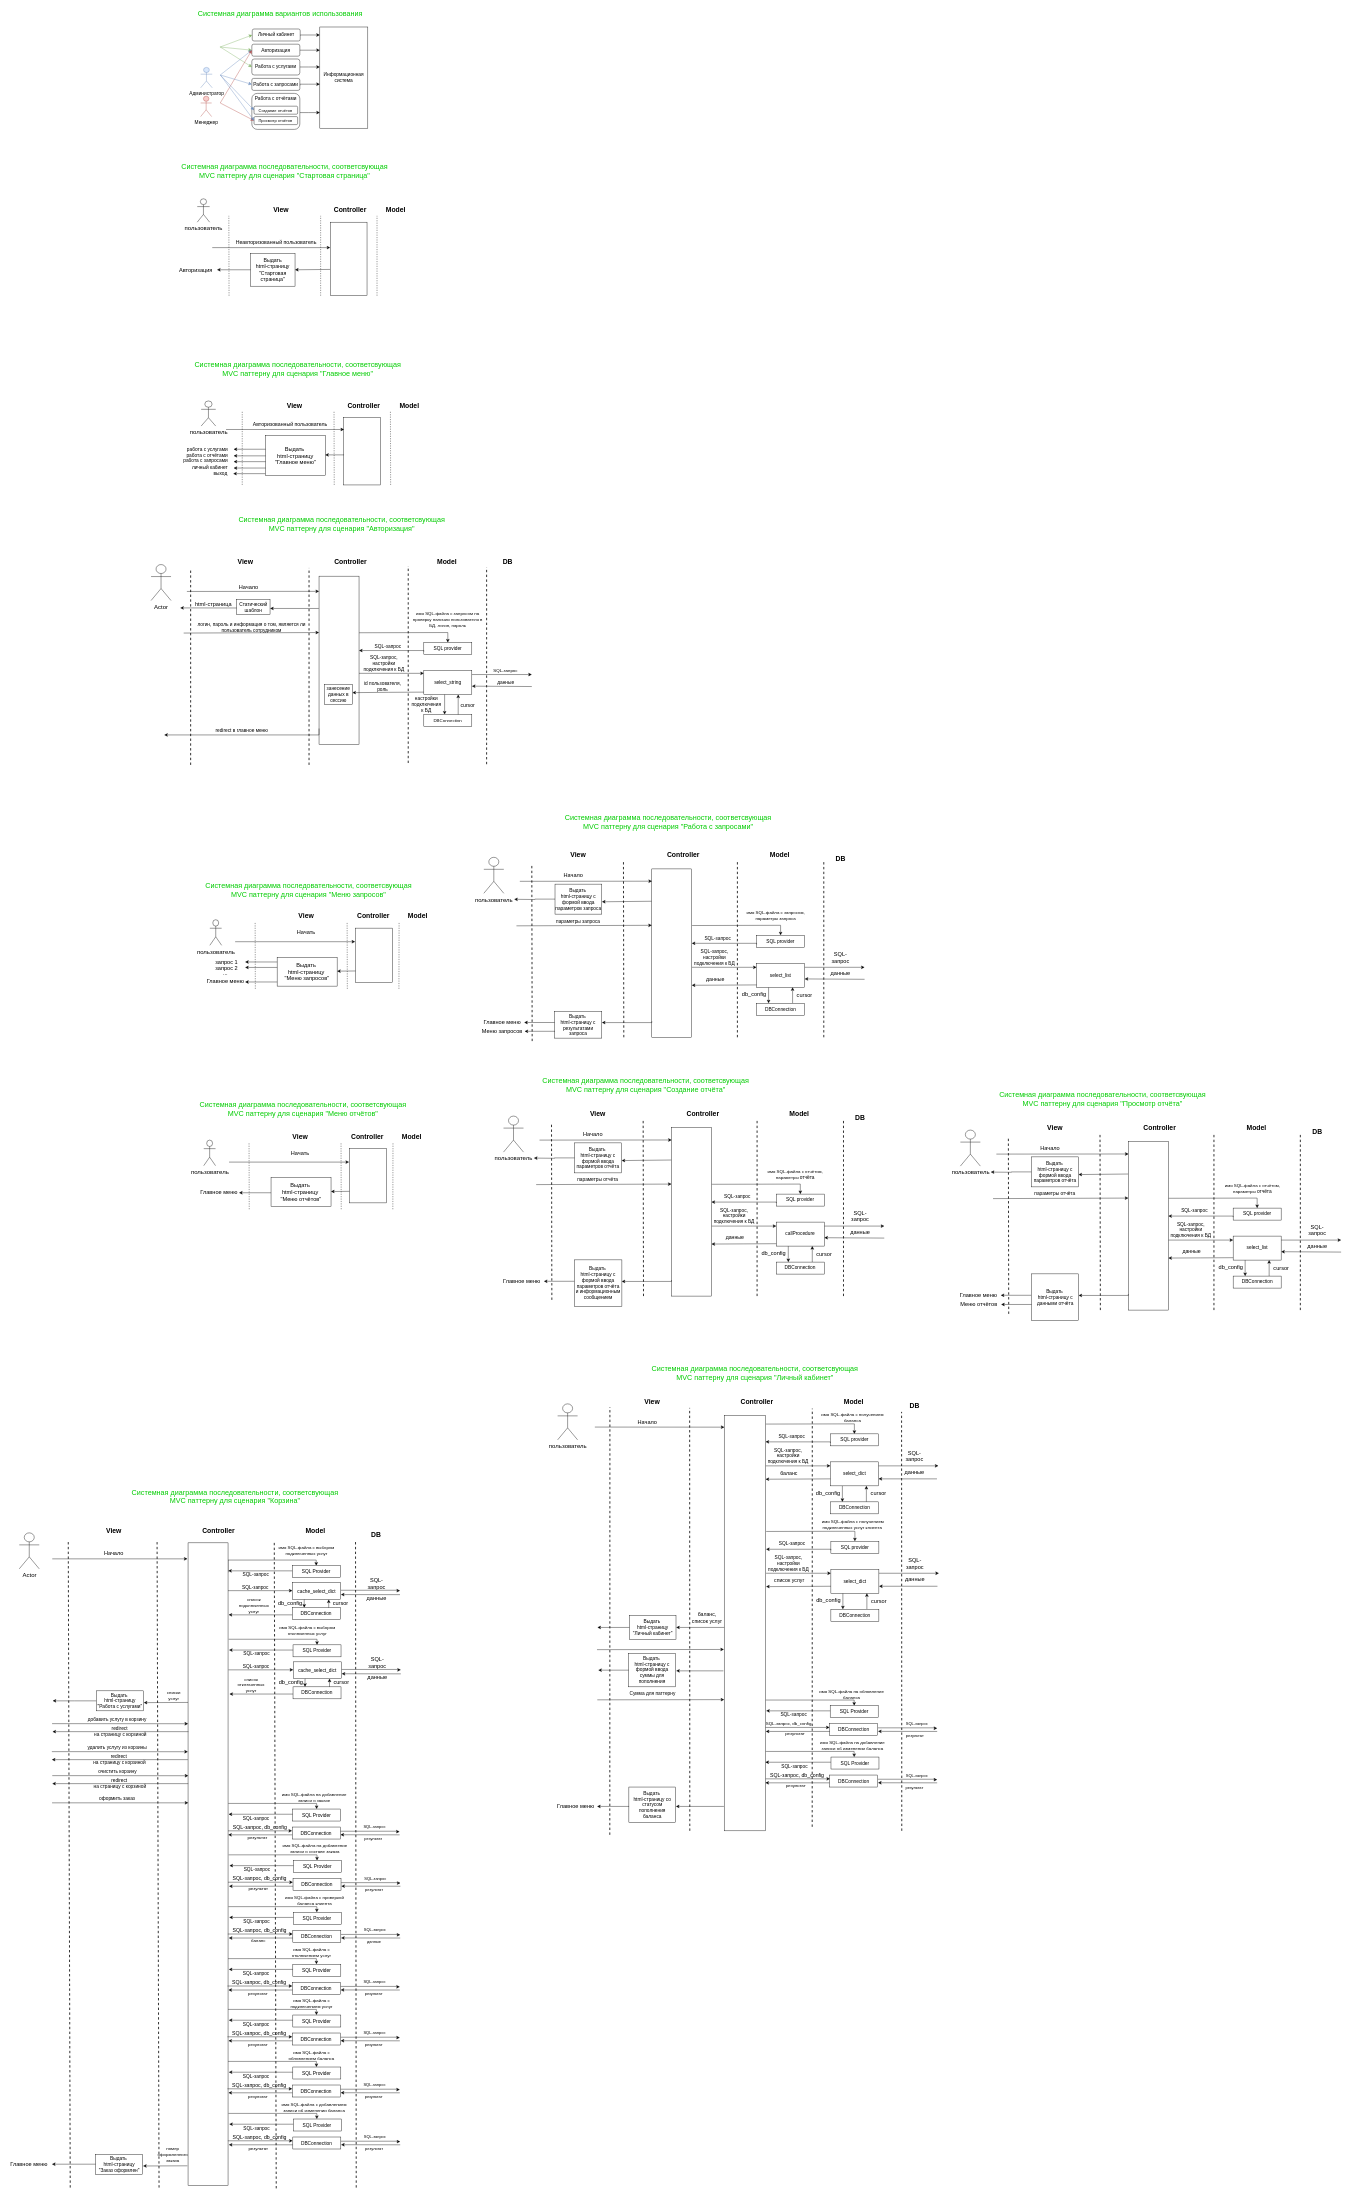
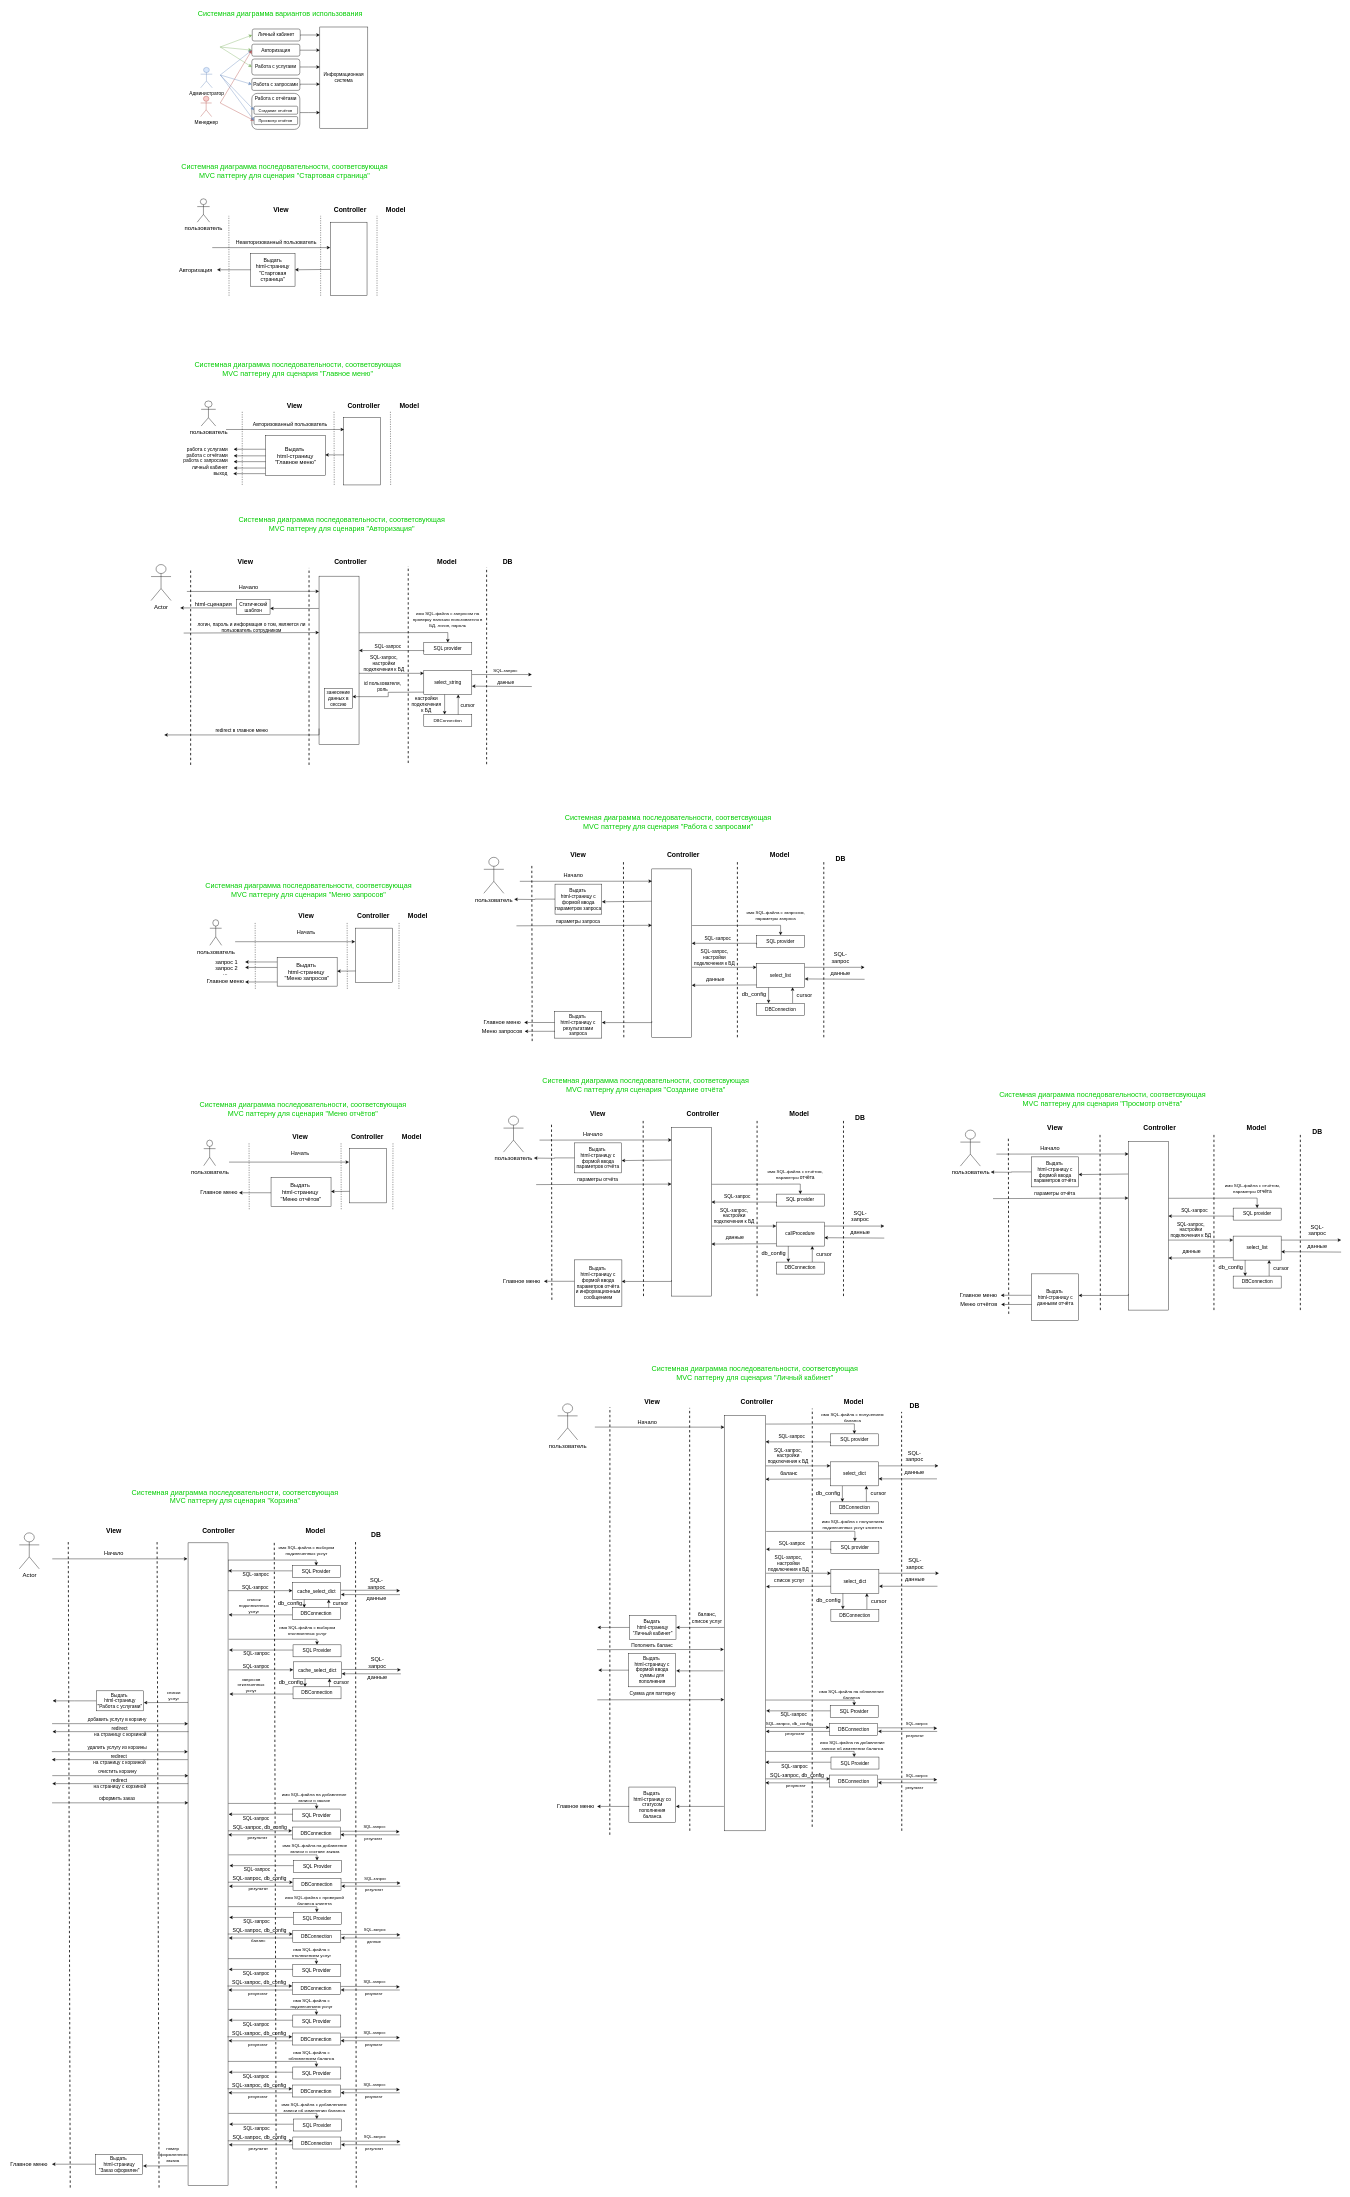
- <mxCell id="122" value="&lt;span style=&quot;font-size: 14px;&quot;&gt;html-страница&lt;/span&gt;" style="text;html=1;align=center;verticalAlign=middle;whiteSpace=wrap;rounded=0;" vertex="1" parent="1"><mxGeometry x="475" y="1496" width="116" height="25" as="geometry" /></mxCell>
+ <mxCell id="122" value="&lt;span style=&quot;font-size: 14px;&quot;&gt;html-сценария&lt;/span&gt;" style="text;html=1;align=center;verticalAlign=middle;whiteSpace=wrap;rounded=0;" vertex="1" parent="1"><mxGeometry x="475" y="1496" width="116" height="25" as="geometry" /></mxCell>
- <mxCell id="51" value="занесение данных в сессию" style="rounded=0;whiteSpace=wrap;html=1;" parent="1" vertex="1"><mxGeometry x="810" y="1711" width="71" height="50" as="geometry" /></mxCell>
+ <mxCell id="51" value="занесение данных в сессию" style="rounded=0;whiteSpace=wrap;html=1;" parent="1" vertex="1"><mxGeometry x="810" y="1721" width="71" height="50" as="geometry" /></mxCell>
+ <mxCell id="467" value="Пополнить баланс" style="text;html=1;align=center;verticalAlign=middle;whiteSpace=wrap;rounded=0;" vertex="1" parent="1"><mxGeometry x="1563.19" y="4103" width="134" height="21" as="geometry" /></mxCell>
- <mxCell id="317" value="&lt;font style=&quot;font-size: 11px;&quot;&gt;список отключенных услуг&lt;/font&gt;" style="text;html=1;align=center;verticalAlign=middle;whiteSpace=wrap;rounded=0;" vertex="1" parent="1"><mxGeometry x="585" y="4187" width="85" height="50" as="geometry" /></mxCell>
+ <mxCell id="317" value="&lt;font style=&quot;font-size: 11px;&quot;&gt;запросов отключенных услуг&lt;/font&gt;" style="text;html=1;align=center;verticalAlign=middle;whiteSpace=wrap;rounded=0;" vertex="1" parent="1"><mxGeometry x="585" y="4187" width="85" height="50" as="geometry" /></mxCell>
